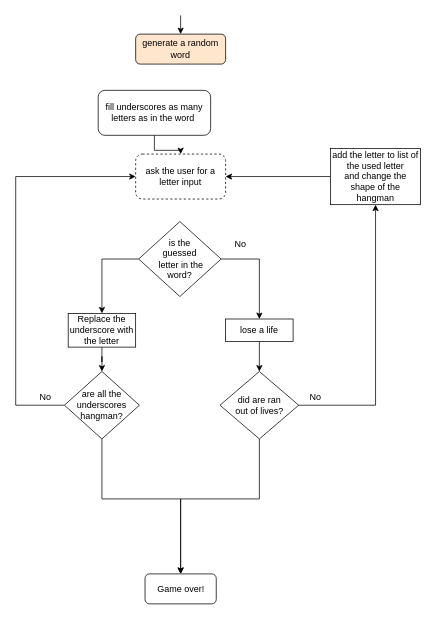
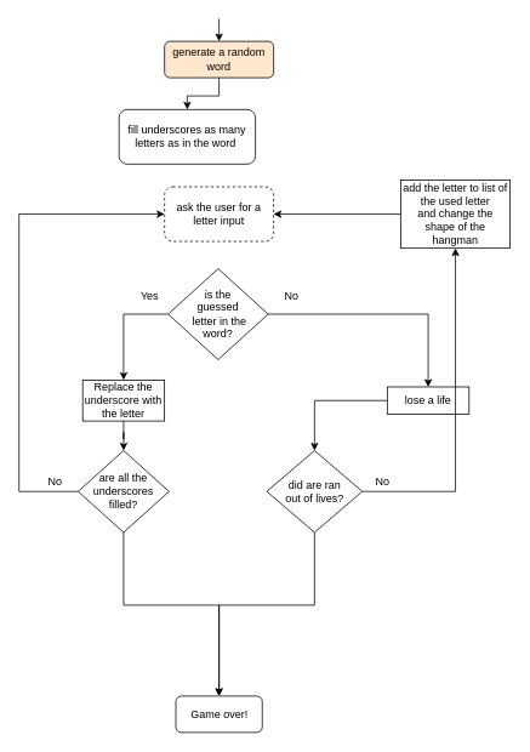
+ <mxCell id="2" value="" style="edgeStyle=orthogonalEdgeStyle;rounded=0;orthogonalLoop=1;jettySize=auto;html=1;" edge="1" parent="1" source="3" target="5"><mxGeometry relative="1" as="geometry" /></mxCell>
- <mxCell id="4" value="" style="edgeStyle=orthogonalEdgeStyle;rounded=0;orthogonalLoop=1;jettySize=auto;html=1;" edge="1" parent="1" source="5" target="7"><mxGeometry relative="1" as="geometry" /></mxCell>
+ <mxCell id="26" value="Yes" style="text;html=1;strokeColor=none;fillColor=none;align=center;verticalAlign=middle;whiteSpace=wrap;rounded=0;" vertex="1" parent="1"><mxGeometry x="144" y="315" width="40" height="20" as="geometry" /></mxCell>
- <mxCell id="12" value="lose a life" style="whiteSpace=wrap;html=1;" vertex="1" parent="1"><mxGeometry x="300" y="425" width="90" height="30" as="geometry" /></mxCell>
+ <mxCell id="12" value="lose a life" style="whiteSpace=wrap;html=1;" vertex="1" parent="1"><mxGeometry x="425" y="425" width="90" height="30" as="geometry" /></mxCell>
- <mxCell id="23" value="are all the underscores hangman?" style="rhombus;whiteSpace=wrap;html=1;" vertex="1" parent="1"><mxGeometry x="85" y="495" width="100" height="90" as="geometry" /></mxCell>
+ <mxCell id="23" value="are all the underscores filled?" style="rhombus;whiteSpace=wrap;html=1;" vertex="1" parent="1"><mxGeometry x="85" y="495" width="100" height="90" as="geometry" /></mxCell>
